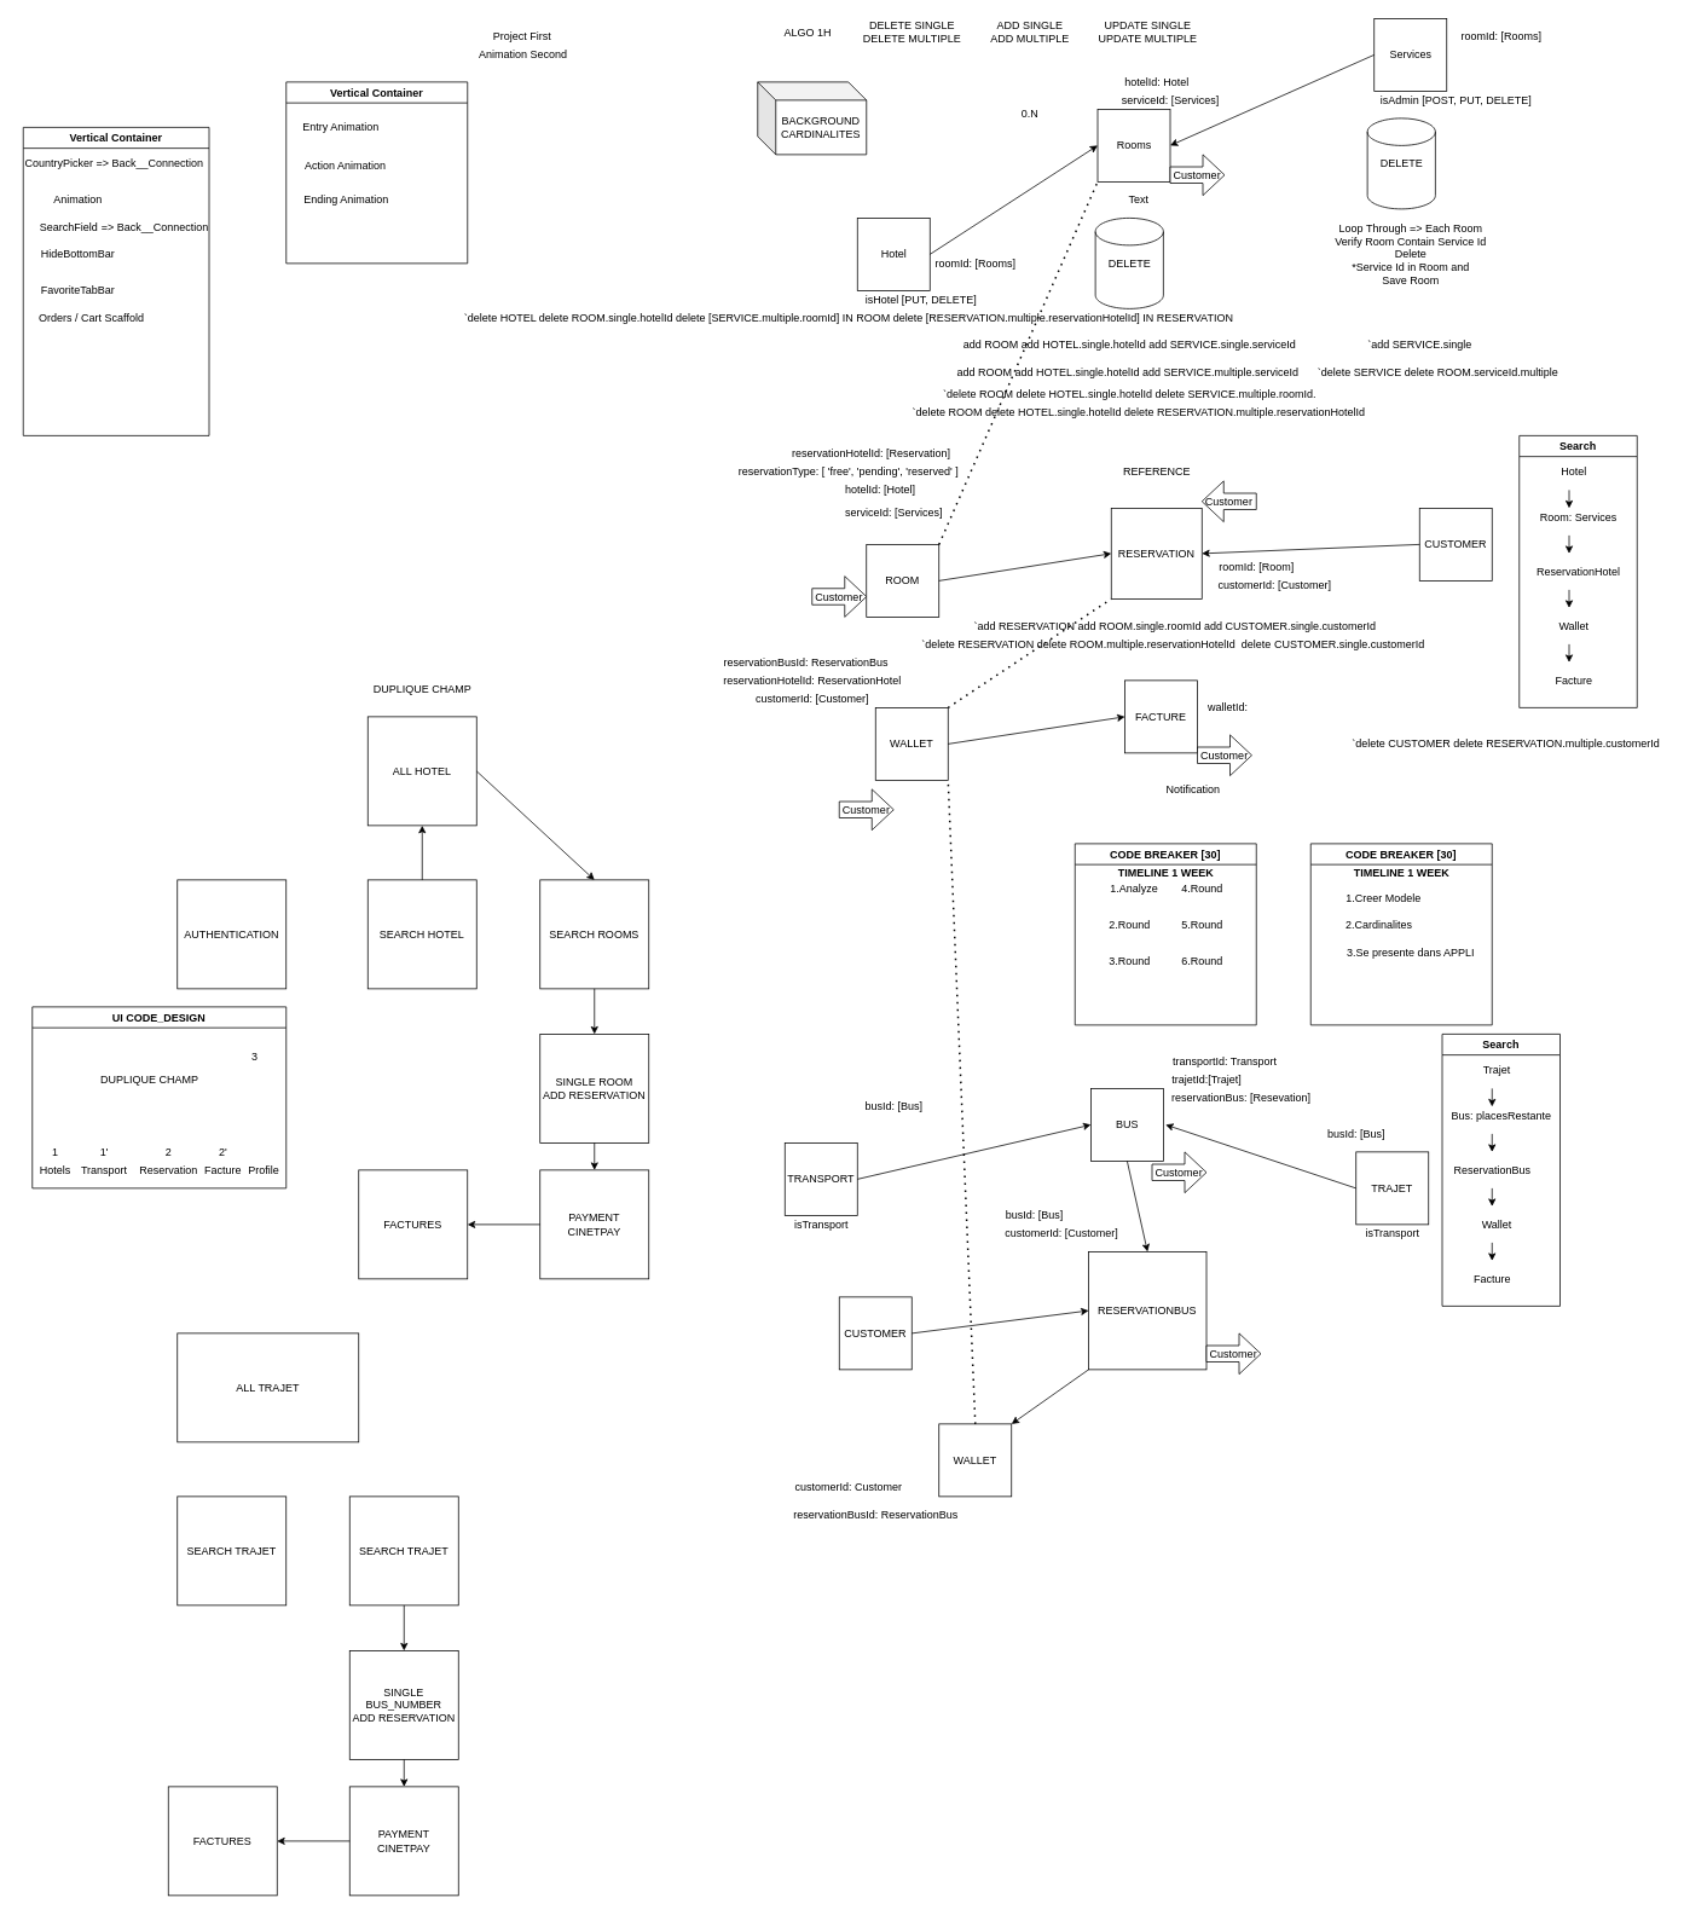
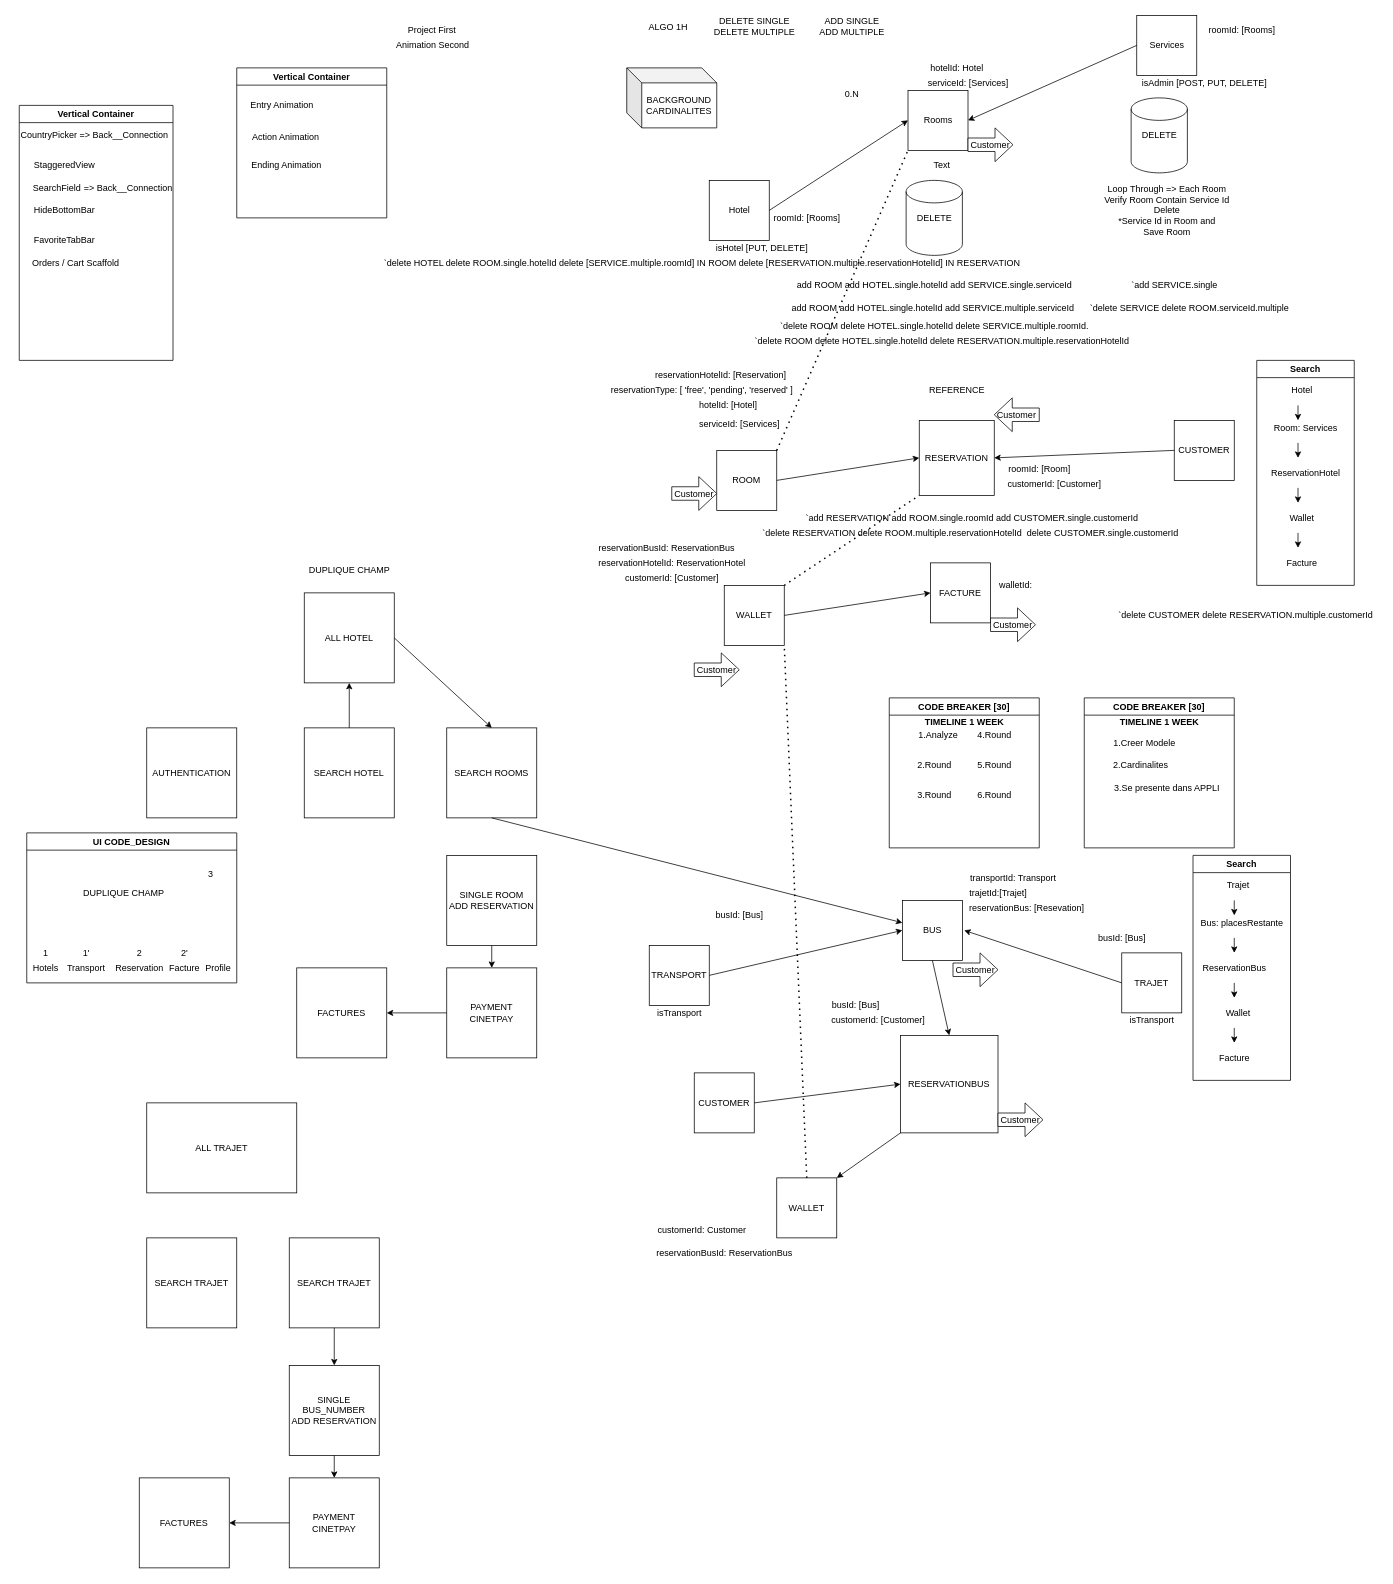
- <mxCell id="15" value="UPDATE SINGLE&lt;br&gt;UPDATE MULTIPLE&lt;br&gt;" style="text;html=1;align=center;verticalAlign=middle;resizable=0;points=[];autosize=1;strokeColor=none;fillColor=none;" parent="1" vertex="1"><mxGeometry x="1205" y="20" width="120" height="30" as="geometry" /></mxCell>
- <mxCell id="165" value="Animation" style="text;html=1;align=center;verticalAlign=middle;resizable=0;points=[];autosize=1;strokeColor=none;fillColor=none;" parent="163" vertex="1"><mxGeometry x="10" y="70" width="100" height="20" as="geometry" /></mxCell>
+ <mxCell id="165" value="StaggeredView" style="text;html=1;align=center;verticalAlign=middle;resizable=0;points=[];autosize=1;strokeColor=none;fillColor=none;" parent="163" vertex="1"><mxGeometry x="10" y="70" width="100" height="20" as="geometry" /></mxCell>
- <mxCell id="171" value="Notification" style="text;html=1;align=center;verticalAlign=middle;resizable=0;points=[];autosize=1;strokeColor=none;fillColor=none;" vertex="1" parent="1"><mxGeometry x="1280" y="860" width="70" height="20" as="geometry" /></mxCell>
- <mxCell id="127" value="" style="endArrow=classic;html=1;rounded=0;exitX=0.5;exitY=1;exitDx=0;exitDy=0;entryX=0.5;entryY=0;entryDx=0;entryDy=0;" parent="1" source="120" target="121" edge="1"><mxGeometry width="50" height="50" relative="1" as="geometry"><mxPoint x="705" y="1120" as="sourcePoint" /><mxPoint x="755" y="1070" as="targetPoint" /></mxGeometry></mxCell>
+ <mxCell id="127" value="" style="endArrow=classic;html=1;rounded=0;exitX=0.5;exitY=1;exitDx=0;exitDy=0;" parent="1" source="120" target="66" edge="1"><mxGeometry width="50" height="50" relative="1" as="geometry"><mxPoint x="705" y="1120" as="sourcePoint" /><mxPoint x="755" y="1070" as="targetPoint" /></mxGeometry></mxCell>
